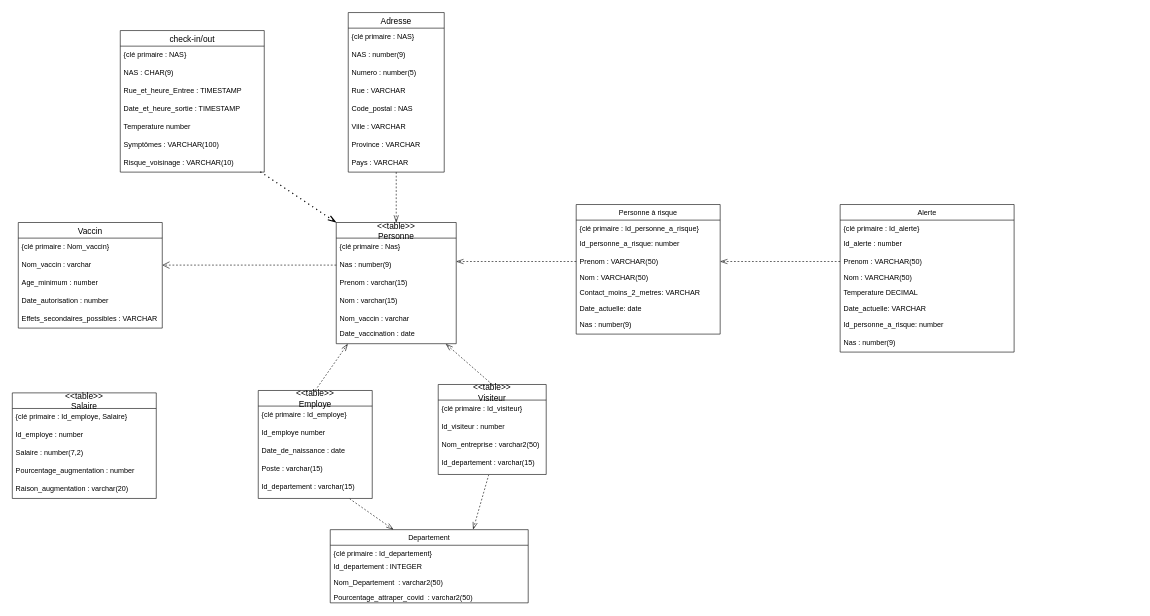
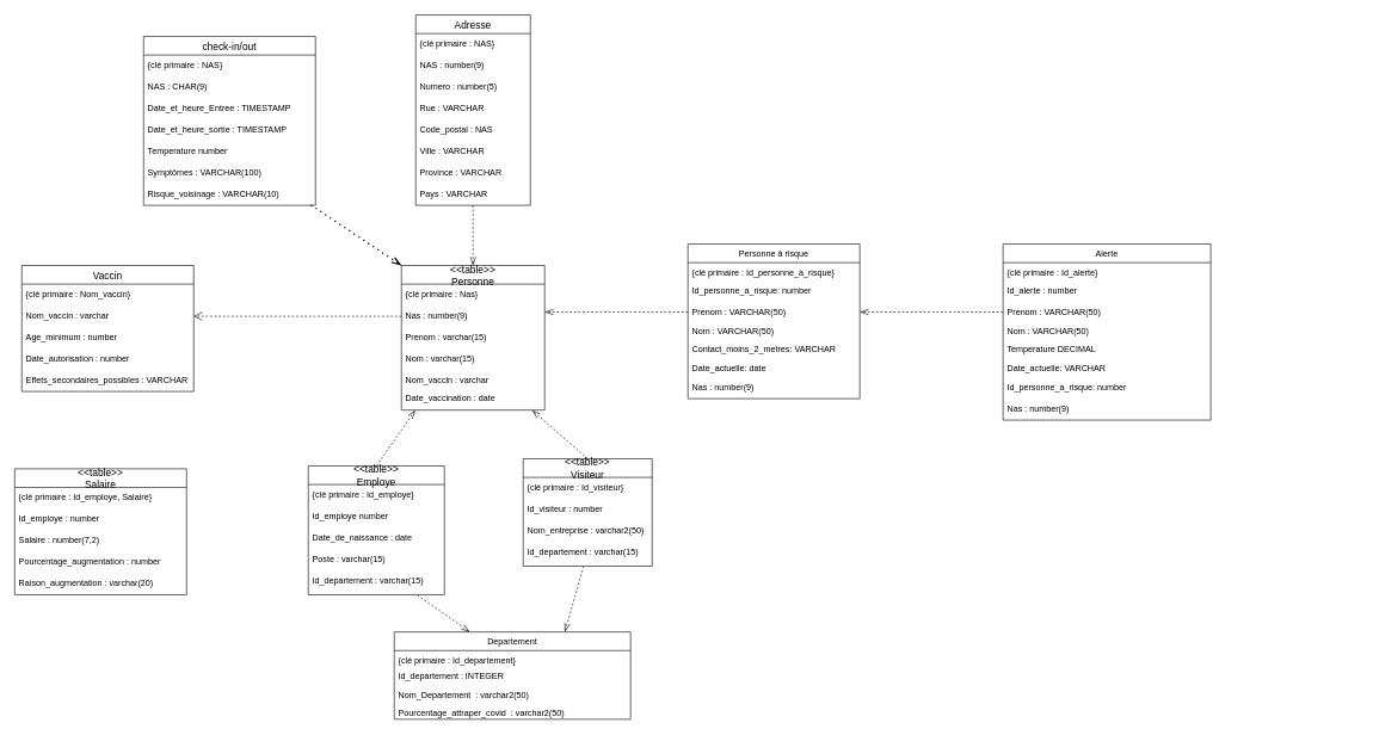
- <mxCell id="75" value="Rue_et_heure_Entree : TIMESTAMP" style="text;strokeColor=none;fillColor=none;spacingLeft=4;spacingRight=4;overflow=hidden;rotatable=0;points=[[0,0.5],[1,0.5]];portConstraint=eastwest;fontSize=12;" parent="72" vertex="1"><mxGeometry y="86" width="240" height="30" as="geometry" /></mxCell>
+ <mxCell id="75" value="Date_et_heure_Entree : TIMESTAMP" style="text;strokeColor=none;fillColor=none;spacingLeft=4;spacingRight=4;overflow=hidden;rotatable=0;points=[[0,0.5],[1,0.5]];portConstraint=eastwest;fontSize=12;" parent="72" vertex="1"><mxGeometry y="86" width="240" height="30" as="geometry" /></mxCell>
